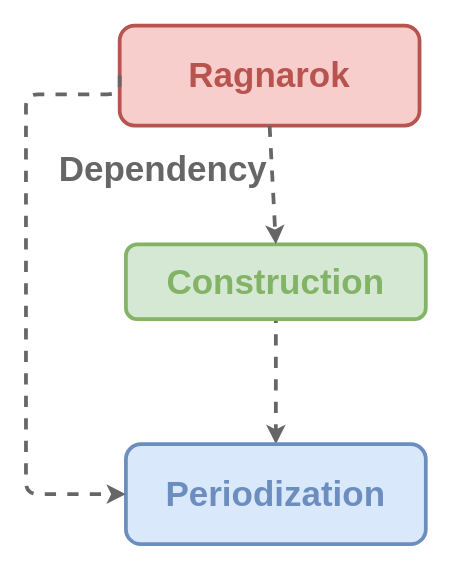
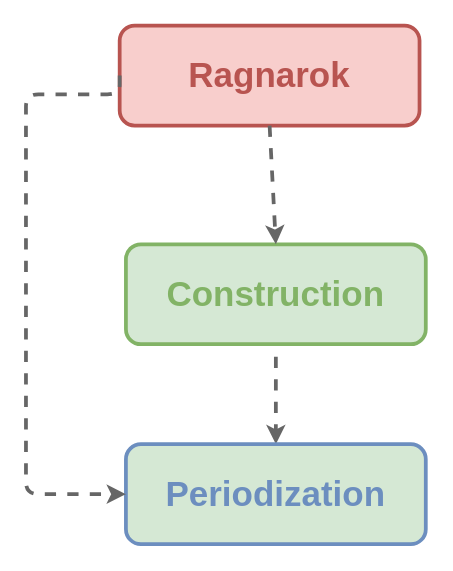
- <mxCell id="8" value="&lt;b&gt;&lt;font style=&quot;font-size: 28px&quot; color=&quot;#666666&quot;&gt;Dependency&lt;/font&gt;&lt;/b&gt;" style="text;html=1;align=center;verticalAlign=middle;whiteSpace=wrap;rounded=0;" vertex="1" parent="1"><mxGeometry x="40" y="115" width="180" height="40" as="geometry" /></mxCell>
- <mxCell id="4" value="&lt;font size=&quot;1&quot; color=&quot;#82b366&quot;&gt;&lt;b style=&quot;font-size: 28px&quot;&gt;Construction&lt;/b&gt;&lt;/font&gt;" style="rounded=1;whiteSpace=wrap;html=1;fillColor=#d5e8d4;strokeColor=#82b366;strokeWidth=3;" vertex="1" parent="1"><mxGeometry x="100" y="195" width="240" height="60" as="geometry" /></mxCell>
+ <mxCell id="4" value="&lt;font size=&quot;1&quot; color=&quot;#82b366&quot;&gt;&lt;b style=&quot;font-size: 28px&quot;&gt;Construction&lt;/b&gt;&lt;/font&gt;" style="rounded=1;whiteSpace=wrap;html=1;fillColor=#d5e8d4;strokeColor=#82b366;strokeWidth=3;" vertex="1" parent="1"><mxGeometry x="100" y="195" width="240" height="80" as="geometry" /></mxCell>
- <mxCell id="3" value="&lt;font size=&quot;1&quot; color=&quot;#6c8ebf&quot;&gt;&lt;b style=&quot;font-size: 28px&quot;&gt;Periodization&lt;/b&gt;&lt;/font&gt;" style="rounded=1;whiteSpace=wrap;html=1;fillColor=#dae8fc;strokeColor=#6c8ebf;strokeWidth=3;" vertex="1" parent="1"><mxGeometry x="100" y="355" width="240" height="80" as="geometry" /></mxCell>
+ <mxCell id="3" value="&lt;font size=&quot;1&quot; color=&quot;#6c8ebf&quot;&gt;&lt;b style=&quot;font-size: 28px&quot;&gt;Periodization&lt;/b&gt;&lt;/font&gt;" style="rounded=1;whiteSpace=wrap;html=1;fillColor=#d5e8d4;strokeColor=#6c8ebf;strokeWidth=3;" vertex="1" parent="1"><mxGeometry x="100" y="355" width="240" height="80" as="geometry" /></mxCell>
